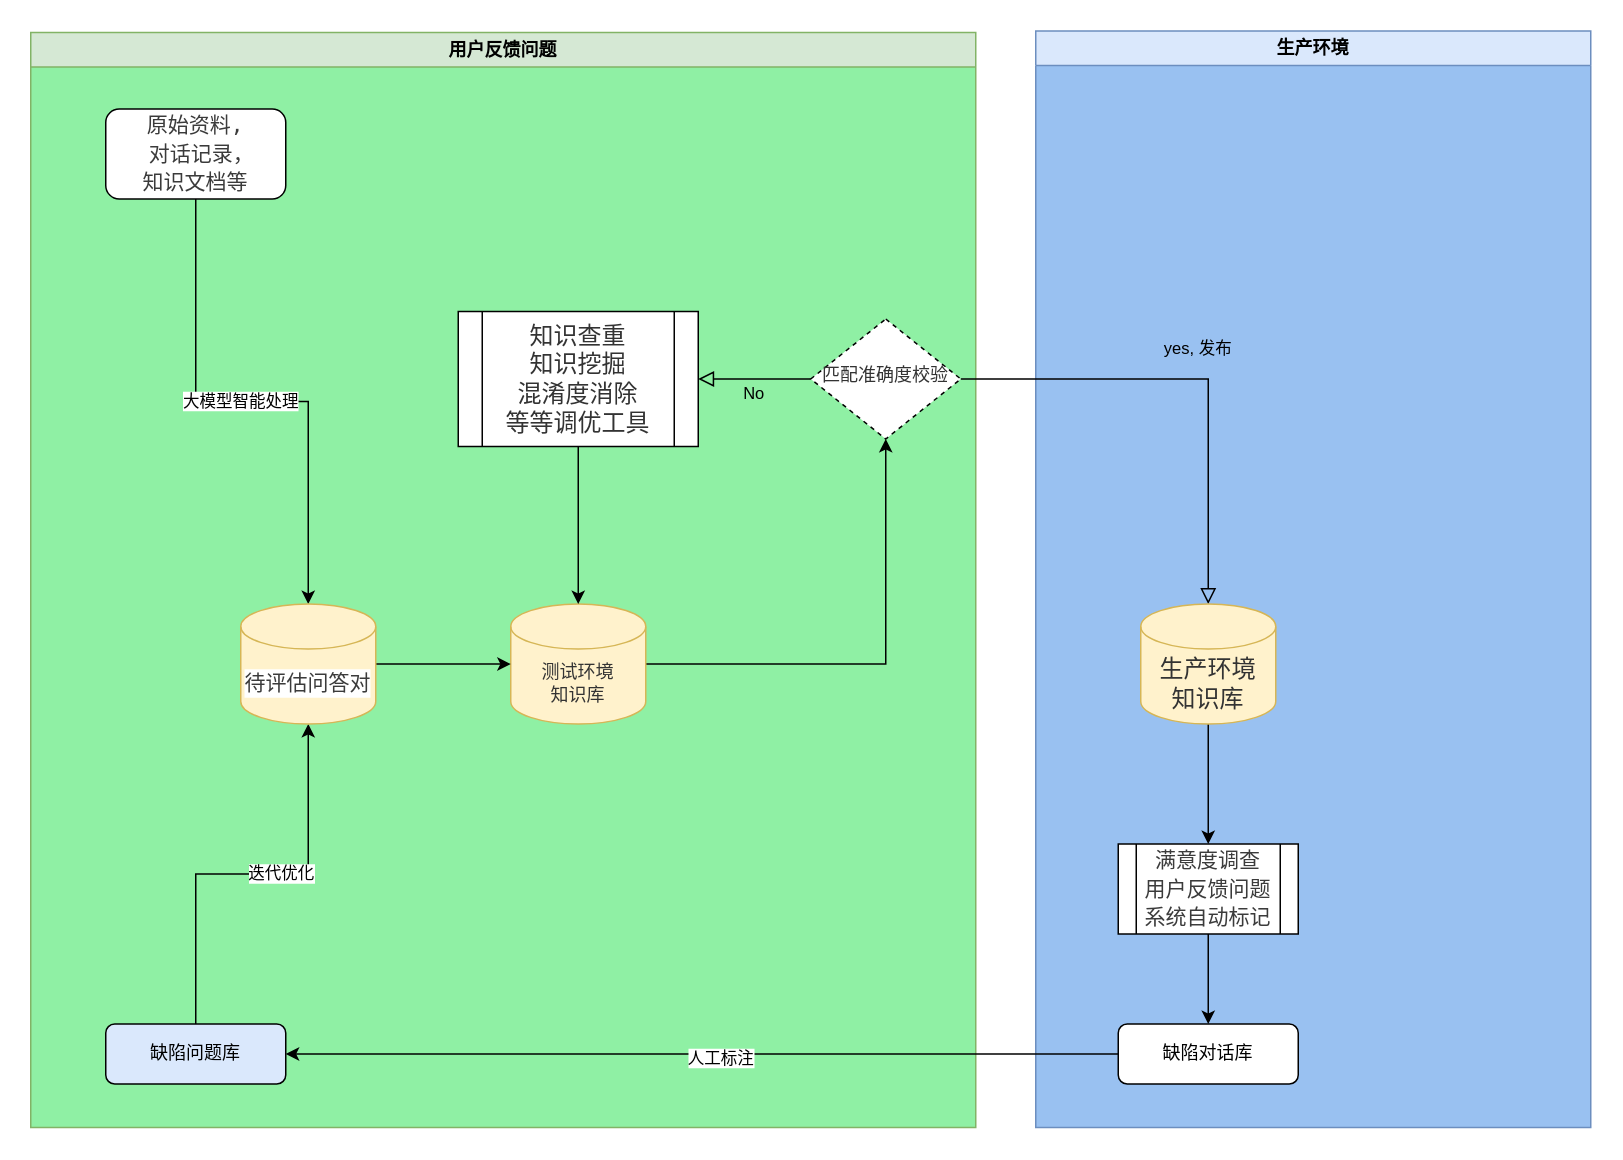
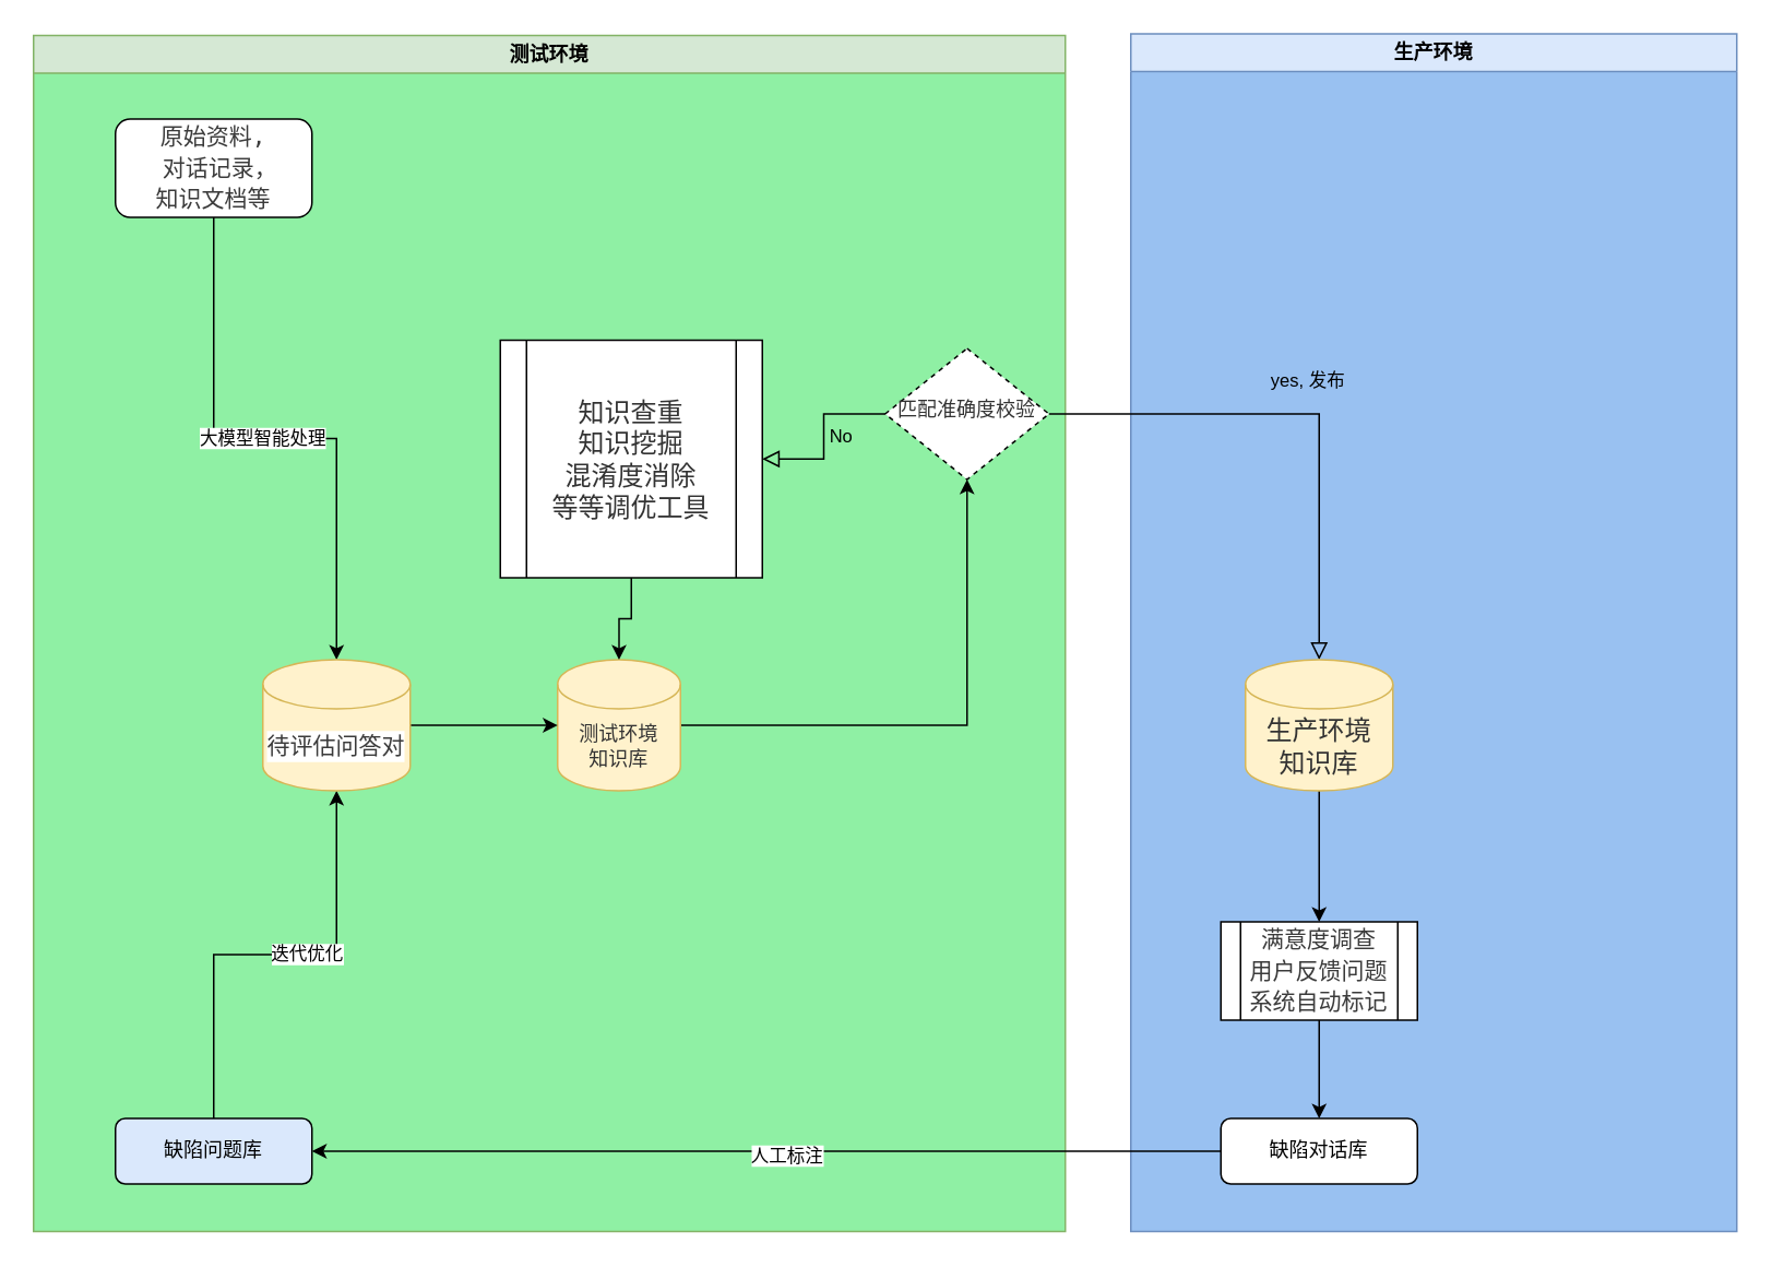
- <mxCell id="3" value="用户反馈问题" style="swimlane;whiteSpace=wrap;html=1;shadow=0;glass=0;rounded=0;swimlaneLine=1;fillColor=#D5E8D4;strokeColor=#82b366;swimlaneFillColor=#8ff0a4;movable=0;resizable=0;rotatable=0;deletable=0;editable=0;locked=1;connectable=0;" vertex="1" parent="1"><mxGeometry x="20" y="21" width="630" height="730" as="geometry" /></mxCell>
+ <mxCell id="3" value="测试环境" style="swimlane;whiteSpace=wrap;html=1;shadow=0;glass=0;rounded=0;swimlaneLine=1;fillColor=#D5E8D4;strokeColor=#82b366;swimlaneFillColor=#8ff0a4;movable=0;resizable=0;rotatable=0;deletable=0;editable=0;locked=1;connectable=0;" vertex="1" parent="1"><mxGeometry x="20" y="21" width="630" height="730" as="geometry" /></mxCell>
- <mxCell id="23" value="&lt;span style=&quot;color: rgb(51, 51, 51); font-family: &amp;quot;trebuchet ms&amp;quot;, verdana, arial, sans-serif; font-size: 16px; font-style: normal; font-variant-ligatures: normal; font-variant-caps: normal; font-weight: 400; letter-spacing: normal; orphans: 2; text-align: center; text-indent: 0px; text-transform: none; widows: 2; word-spacing: 0px; -webkit-text-stroke-width: 0px; white-space: nowrap; text-decoration-thickness: initial; text-decoration-style: initial; text-decoration-color: initial; display: inline !important; float: none;&quot;&gt;知识查重&lt;/span&gt;&lt;br style=&quot;color: rgb(51, 51, 51); font-family: &amp;quot;trebuchet ms&amp;quot;, verdana, arial, sans-serif; font-size: 16px; font-style: normal; font-variant-ligatures: normal; font-variant-caps: normal; font-weight: 400; letter-spacing: normal; orphans: 2; text-align: center; text-indent: 0px; text-transform: none; widows: 2; word-spacing: 0px; -webkit-text-stroke-width: 0px; white-space: nowrap; text-decoration-thickness: initial; text-decoration-style: initial; text-decoration-color: initial;&quot;&gt;&lt;span style=&quot;color: rgb(51, 51, 51); font-family: &amp;quot;trebuchet ms&amp;quot;, verdana, arial, sans-serif; font-size: 16px; font-style: normal; font-variant-ligatures: normal; font-variant-caps: normal; font-weight: 400; letter-spacing: normal; orphans: 2; text-align: center; text-indent: 0px; text-transform: none; widows: 2; word-spacing: 0px; -webkit-text-stroke-width: 0px; white-space: nowrap; text-decoration-thickness: initial; text-decoration-style: initial; text-decoration-color: initial; display: inline !important; float: none;&quot;&gt;知识挖掘&lt;/span&gt;&lt;br style=&quot;color: rgb(51, 51, 51); font-family: &amp;quot;trebuchet ms&amp;quot;, verdana, arial, sans-serif; font-size: 16px; font-style: normal; font-variant-ligatures: normal; font-variant-caps: normal; font-weight: 400; letter-spacing: normal; orphans: 2; text-align: center; text-indent: 0px; text-transform: none; widows: 2; word-spacing: 0px; -webkit-text-stroke-width: 0px; white-space: nowrap; text-decoration-thickness: initial; text-decoration-style: initial; text-decoration-color: initial;&quot;&gt;&lt;div&gt;&lt;span style=&quot;color: rgb(51, 51, 51); font-family: &amp;quot;trebuchet ms&amp;quot;, verdana, arial, sans-serif; font-size: 16px; font-style: normal; font-variant-ligatures: normal; font-variant-caps: normal; font-weight: 400; letter-spacing: normal; orphans: 2; text-align: center; text-indent: 0px; text-transform: none; widows: 2; word-spacing: 0px; -webkit-text-stroke-width: 0px; white-space: nowrap; text-decoration-thickness: initial; text-decoration-style: initial; text-decoration-color: initial; display: inline !important; float: none;&quot;&gt;混淆度消除&lt;/span&gt;&lt;/div&gt;&lt;div&gt;&lt;span style=&quot;color: rgb(51, 51, 51); font-family: &amp;quot;trebuchet ms&amp;quot;, verdana, arial, sans-serif; font-size: 16px; font-style: normal; font-variant-ligatures: normal; font-variant-caps: normal; font-weight: 400; letter-spacing: normal; orphans: 2; text-align: center; text-indent: 0px; text-transform: none; widows: 2; word-spacing: 0px; -webkit-text-stroke-width: 0px; white-space: nowrap; text-decoration-thickness: initial; text-decoration-style: initial; text-decoration-color: initial; display: inline !important; float: none;&quot;&gt;等等调优工具&lt;br&gt;&lt;/span&gt;&lt;/div&gt;" style="shape=process;whiteSpace=wrap;html=1;backgroundOutline=1;" parent="1" vertex="1"><mxGeometry x="305" y="207" width="160" height="90" as="geometry" /></mxCell>
+ <mxCell id="23" value="&lt;span style=&quot;color: rgb(51, 51, 51); font-family: &amp;quot;trebuchet ms&amp;quot;, verdana, arial, sans-serif; font-size: 16px; font-style: normal; font-variant-ligatures: normal; font-variant-caps: normal; font-weight: 400; letter-spacing: normal; orphans: 2; text-align: center; text-indent: 0px; text-transform: none; widows: 2; word-spacing: 0px; -webkit-text-stroke-width: 0px; white-space: nowrap; text-decoration-thickness: initial; text-decoration-style: initial; text-decoration-color: initial; display: inline !important; float: none;&quot;&gt;知识查重&lt;/span&gt;&lt;br style=&quot;color: rgb(51, 51, 51); font-family: &amp;quot;trebuchet ms&amp;quot;, verdana, arial, sans-serif; font-size: 16px; font-style: normal; font-variant-ligatures: normal; font-variant-caps: normal; font-weight: 400; letter-spacing: normal; orphans: 2; text-align: center; text-indent: 0px; text-transform: none; widows: 2; word-spacing: 0px; -webkit-text-stroke-width: 0px; white-space: nowrap; text-decoration-thickness: initial; text-decoration-style: initial; text-decoration-color: initial;&quot;&gt;&lt;span style=&quot;color: rgb(51, 51, 51); font-family: &amp;quot;trebuchet ms&amp;quot;, verdana, arial, sans-serif; font-size: 16px; font-style: normal; font-variant-ligatures: normal; font-variant-caps: normal; font-weight: 400; letter-spacing: normal; orphans: 2; text-align: center; text-indent: 0px; text-transform: none; widows: 2; word-spacing: 0px; -webkit-text-stroke-width: 0px; white-space: nowrap; text-decoration-thickness: initial; text-decoration-style: initial; text-decoration-color: initial; display: inline !important; float: none;&quot;&gt;知识挖掘&lt;/span&gt;&lt;br style=&quot;color: rgb(51, 51, 51); font-family: &amp;quot;trebuchet ms&amp;quot;, verdana, arial, sans-serif; font-size: 16px; font-style: normal; font-variant-ligatures: normal; font-variant-caps: normal; font-weight: 400; letter-spacing: normal; orphans: 2; text-align: center; text-indent: 0px; text-transform: none; widows: 2; word-spacing: 0px; -webkit-text-stroke-width: 0px; white-space: nowrap; text-decoration-thickness: initial; text-decoration-style: initial; text-decoration-color: initial;&quot;&gt;&lt;div&gt;&lt;span style=&quot;color: rgb(51, 51, 51); font-family: &amp;quot;trebuchet ms&amp;quot;, verdana, arial, sans-serif; font-size: 16px; font-style: normal; font-variant-ligatures: normal; font-variant-caps: normal; font-weight: 400; letter-spacing: normal; orphans: 2; text-align: center; text-indent: 0px; text-transform: none; widows: 2; word-spacing: 0px; -webkit-text-stroke-width: 0px; white-space: nowrap; text-decoration-thickness: initial; text-decoration-style: initial; text-decoration-color: initial; display: inline !important; float: none;&quot;&gt;混淆度消除&lt;/span&gt;&lt;/div&gt;&lt;div&gt;&lt;span style=&quot;color: rgb(51, 51, 51); font-family: &amp;quot;trebuchet ms&amp;quot;, verdana, arial, sans-serif; font-size: 16px; font-style: normal; font-variant-ligatures: normal; font-variant-caps: normal; font-weight: 400; letter-spacing: normal; orphans: 2; text-align: center; text-indent: 0px; text-transform: none; widows: 2; word-spacing: 0px; -webkit-text-stroke-width: 0px; white-space: nowrap; text-decoration-thickness: initial; text-decoration-style: initial; text-decoration-color: initial; display: inline !important; float: none;&quot;&gt;等等调优工具&lt;br&gt;&lt;/span&gt;&lt;/div&gt;" style="shape=process;whiteSpace=wrap;html=1;backgroundOutline=1;" parent="1" vertex="1"><mxGeometry x="305" y="207" width="160" height="145" as="geometry" /></mxCell>
- <mxCell id="15" value="&lt;div style=&quot;display: inline-block; white-space: nowrap;&quot;&gt;&lt;span style=&quot;fill: rgb(51, 51, 51); color: rgb(51, 51, 51);&quot; class=&quot;nodeLabel&quot;&gt;测试环境&lt;br&gt;知识库&lt;/span&gt;&lt;/div&gt;" style="shape=cylinder3;whiteSpace=wrap;html=1;boundedLbl=1;backgroundOutline=1;size=15;fillColor=#fff2cc;strokeColor=#d6b656;" parent="1" vertex="1"><mxGeometry x="340" y="402" width="90" height="80" as="geometry" /></mxCell>
+ <mxCell id="15" value="&lt;div style=&quot;display: inline-block; white-space: nowrap;&quot;&gt;&lt;span style=&quot;fill: rgb(51, 51, 51); color: rgb(51, 51, 51);&quot; class=&quot;nodeLabel&quot;&gt;测试环境&lt;br&gt;知识库&lt;/span&gt;&lt;/div&gt;" style="shape=cylinder3;whiteSpace=wrap;html=1;boundedLbl=1;backgroundOutline=1;size=15;fillColor=#fff2cc;strokeColor=#d6b656;" parent="1" vertex="1"><mxGeometry x="340" y="402" width="75" height="80" as="geometry" /></mxCell>
